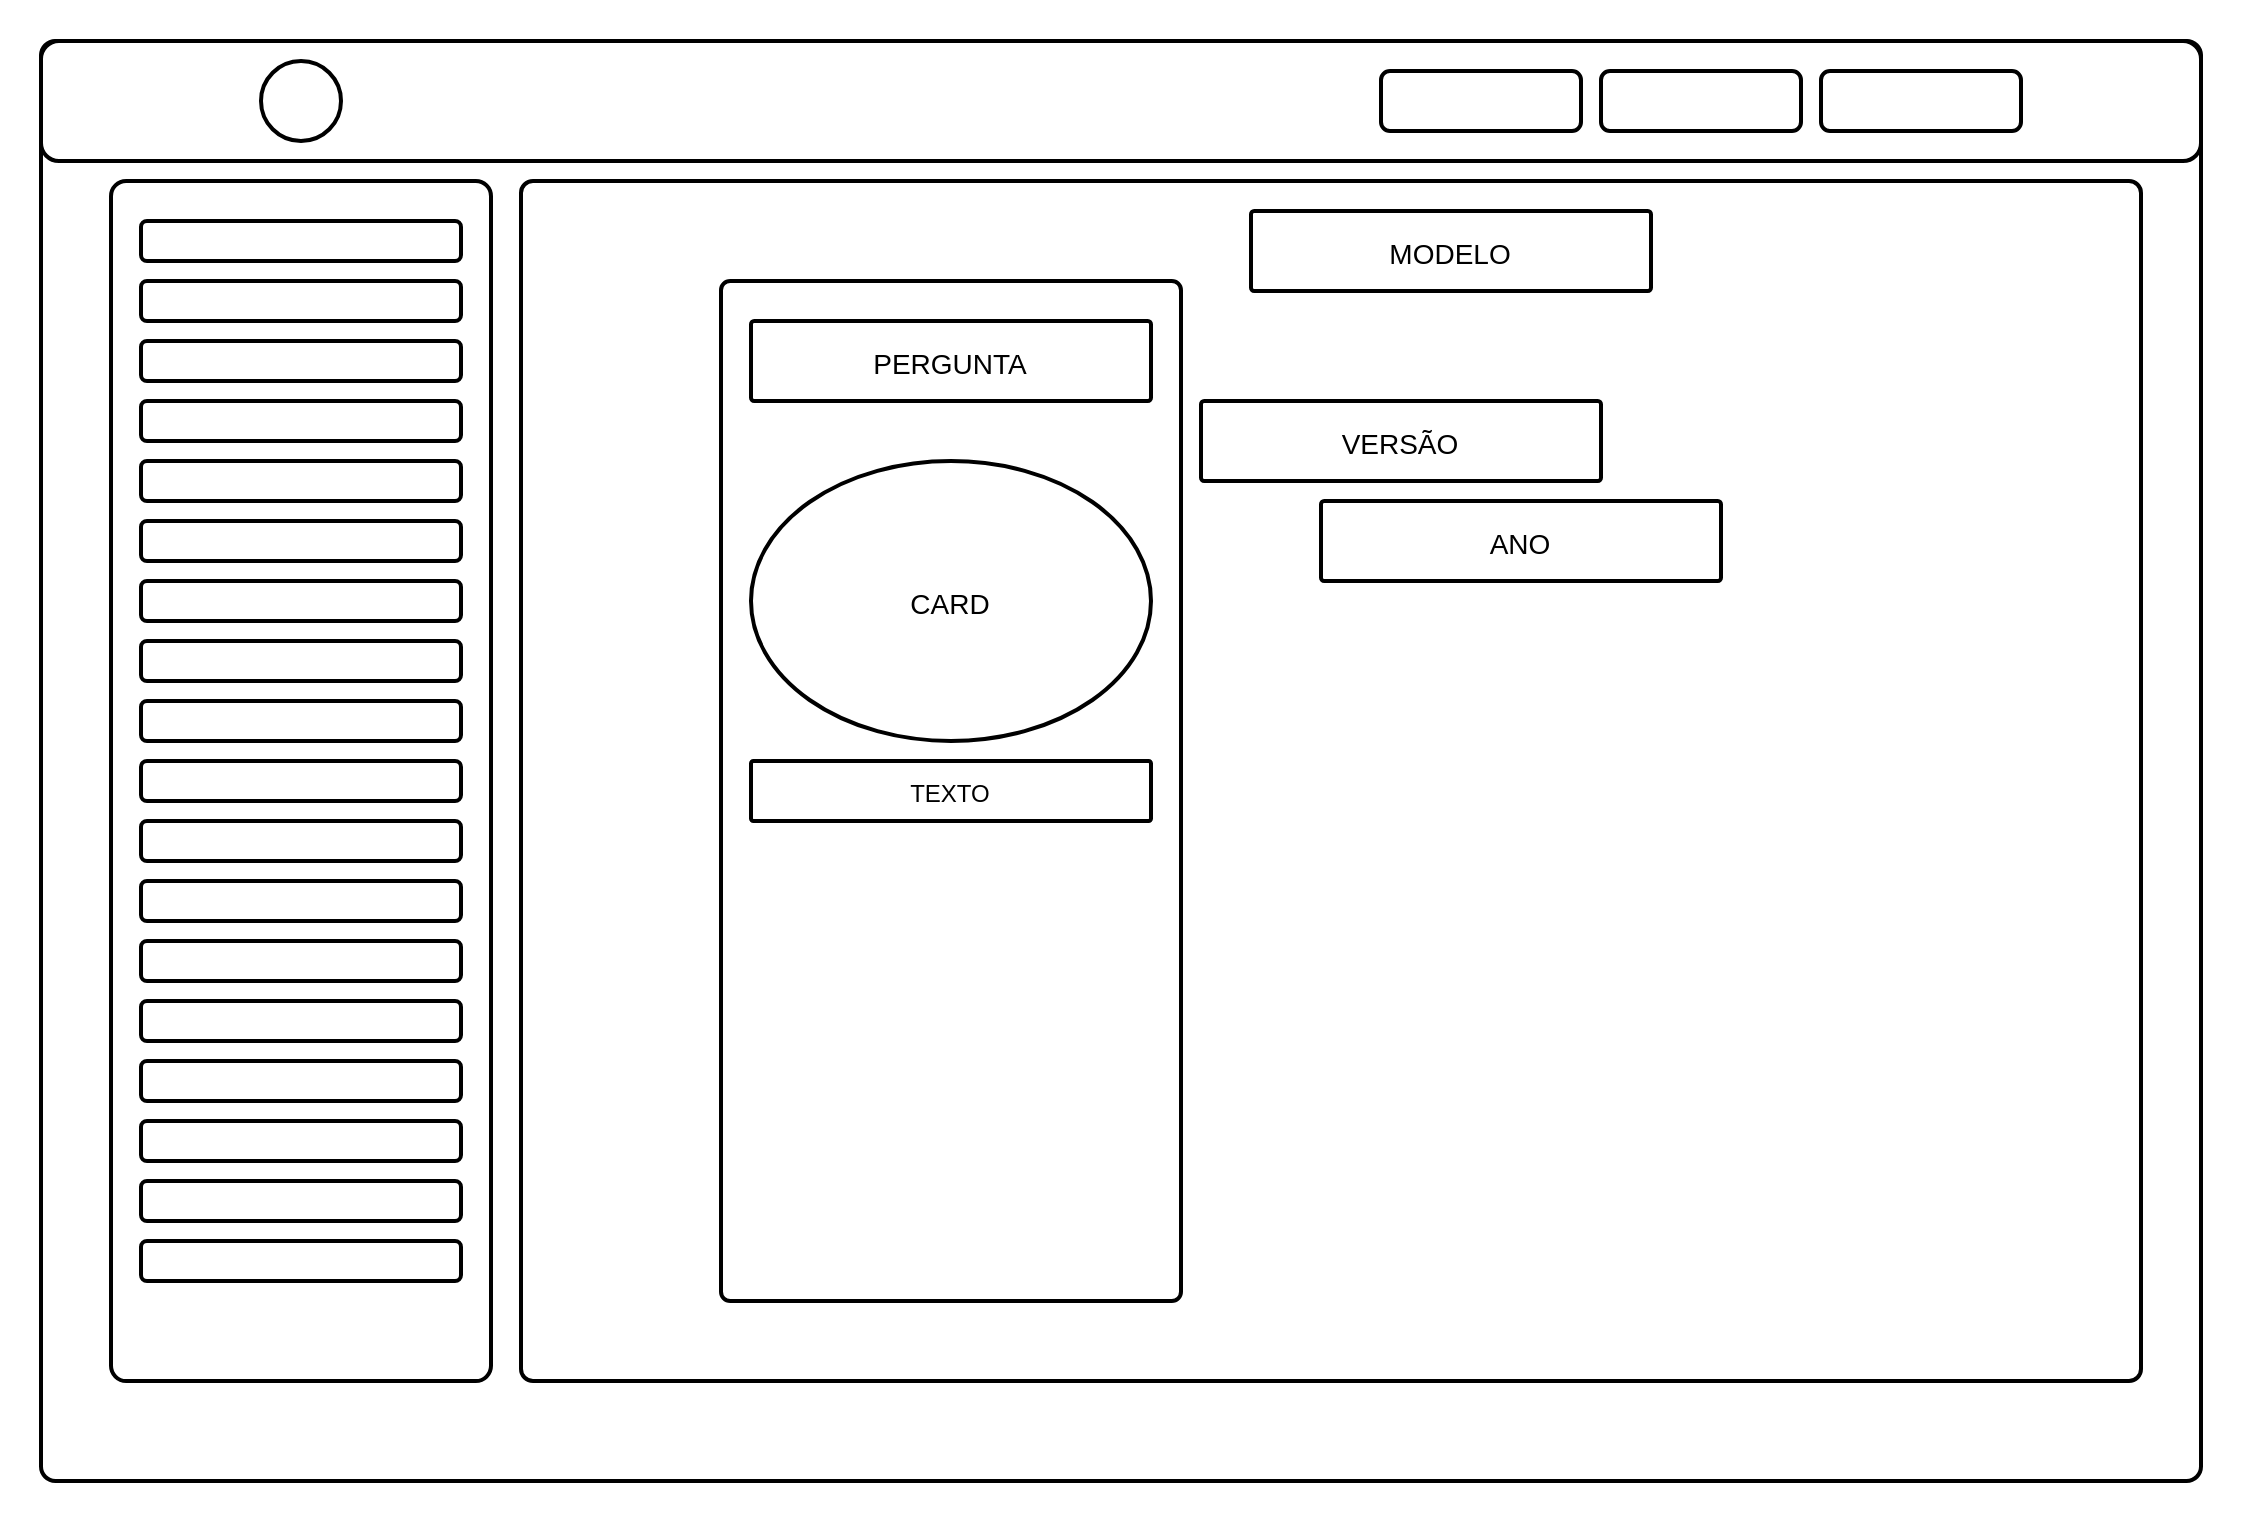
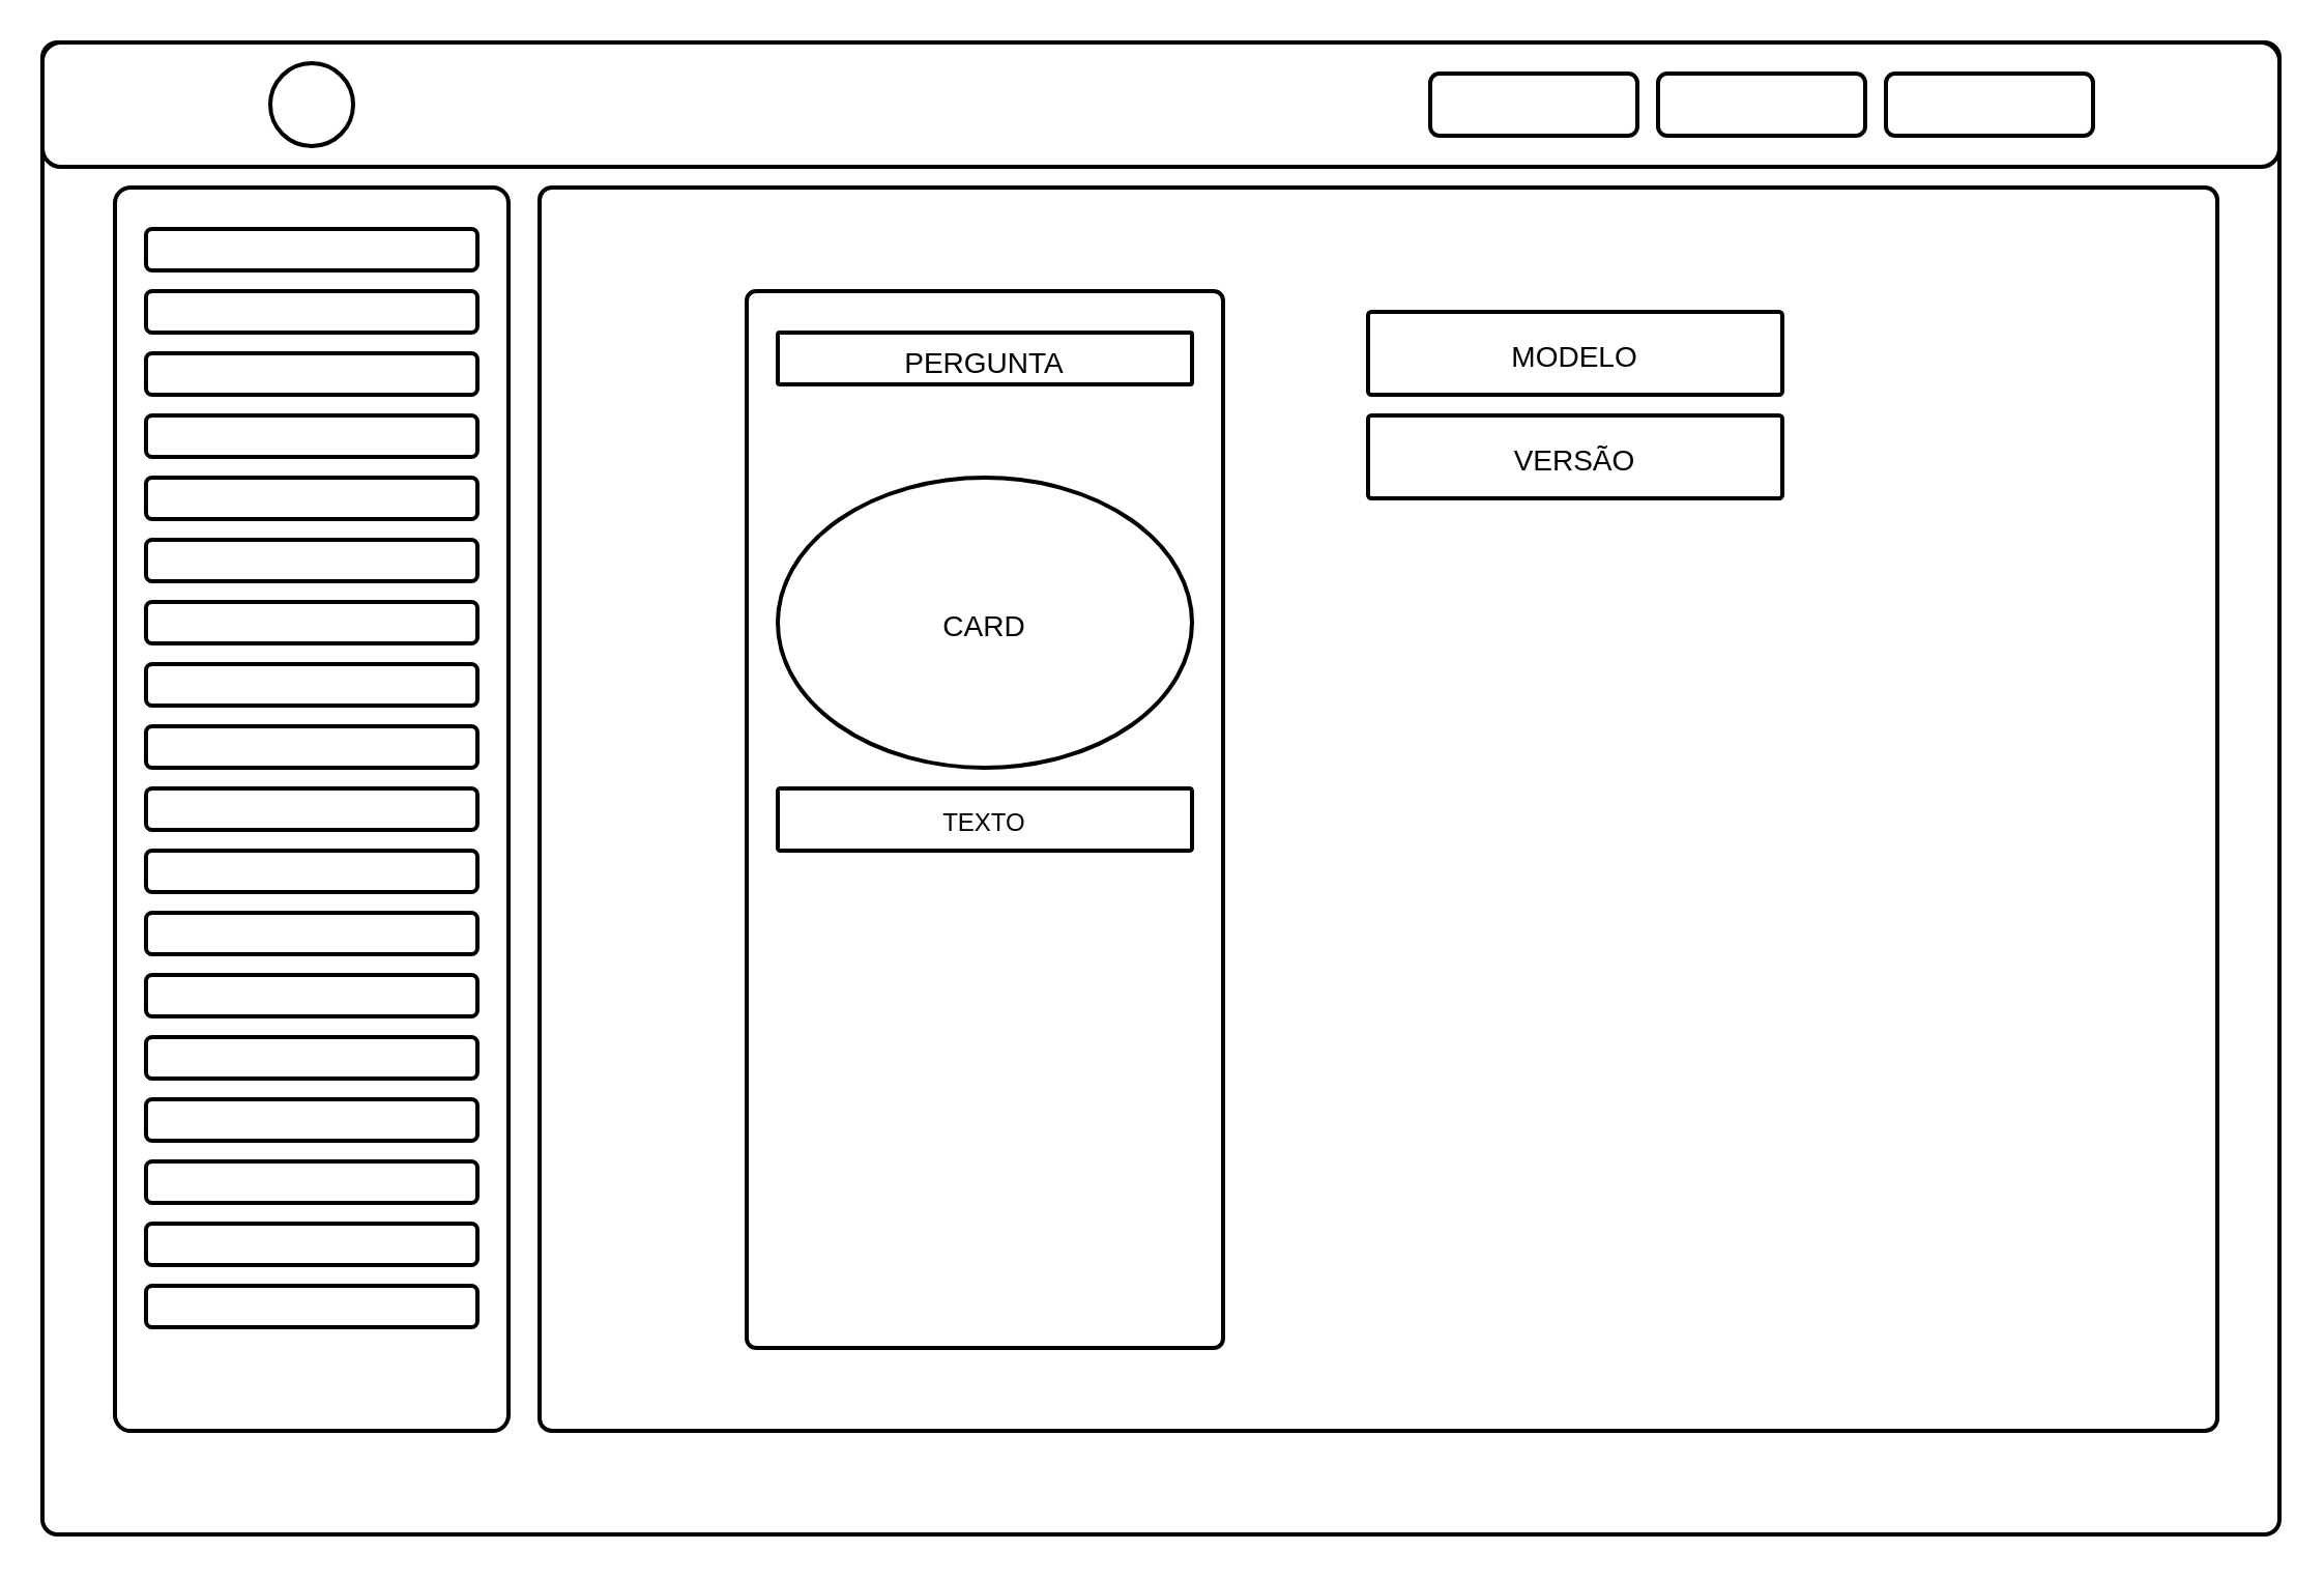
- <mxCell id="32" value="&lt;p style=&quot;line-height: 70%;&quot;&gt;&lt;font style=&quot;font-size: 14px;&quot;&gt;MODELO&lt;/font&gt;&lt;/p&gt;" style="rounded=1;whiteSpace=wrap;html=1;glass=0;comic=0;sketch=0;fillStyle=auto;strokeColor=default;strokeWidth=2;fontFamily=Helvetica;fontSize=24;fontColor=default;fillColor=default;gradientColor=none;arcSize=4;align=center;" vertex="1" parent="1"><mxGeometry x="625" y="105" width="200" height="40" as="geometry" /></mxCell>
+ <mxCell id="32" value="&lt;p style=&quot;line-height: 70%;&quot;&gt;&lt;font style=&quot;font-size: 14px;&quot;&gt;MODELO&lt;/font&gt;&lt;/p&gt;" style="rounded=1;whiteSpace=wrap;html=1;glass=0;comic=0;sketch=0;fillStyle=auto;strokeColor=default;strokeWidth=2;fontFamily=Helvetica;fontSize=24;fontColor=default;fillColor=default;gradientColor=none;arcSize=4;align=center;" vertex="1" parent="1"><mxGeometry x="660" y="150" width="200" height="40" as="geometry" /></mxCell>
- <mxCell id="29" value="&lt;p style=&quot;line-height: 70%;&quot;&gt;&lt;font style=&quot;font-size: 14px;&quot;&gt;PERGUNTA&lt;/font&gt;&lt;/p&gt;" style="rounded=1;whiteSpace=wrap;html=1;glass=0;comic=0;sketch=0;fillStyle=auto;strokeColor=default;strokeWidth=2;fontFamily=Helvetica;fontSize=24;fontColor=default;fillColor=default;gradientColor=none;arcSize=4;align=center;" vertex="1" parent="1"><mxGeometry x="375" y="160" width="200" height="40" as="geometry" /></mxCell>
+ <mxCell id="29" value="&lt;p style=&quot;line-height: 70%;&quot;&gt;&lt;font style=&quot;font-size: 14px;&quot;&gt;PERGUNTA&lt;/font&gt;&lt;/p&gt;" style="rounded=1;whiteSpace=wrap;html=1;glass=0;comic=0;sketch=0;fillStyle=auto;strokeColor=default;strokeWidth=2;fontFamily=Helvetica;fontSize=24;fontColor=default;fillColor=default;gradientColor=none;arcSize=4;align=center;" vertex="1" parent="1"><mxGeometry x="375" y="160" width="200" height="25" as="geometry" /></mxCell>
- <mxCell id="33" value="&lt;p style=&quot;line-height: 70%;&quot;&gt;&lt;font style=&quot;font-size: 14px;&quot;&gt;VERSÃO&lt;/font&gt;&lt;/p&gt;" style="rounded=1;whiteSpace=wrap;html=1;glass=0;comic=0;sketch=0;fillStyle=auto;strokeColor=default;strokeWidth=2;fontFamily=Helvetica;fontSize=24;fontColor=default;fillColor=default;gradientColor=none;arcSize=4;align=center;" vertex="1" parent="1"><mxGeometry x="600" y="200" width="200" height="40" as="geometry" /></mxCell>
+ <mxCell id="33" value="&lt;p style=&quot;line-height: 70%;&quot;&gt;&lt;font style=&quot;font-size: 14px;&quot;&gt;VERSÃO&lt;/font&gt;&lt;/p&gt;" style="rounded=1;whiteSpace=wrap;html=1;glass=0;comic=0;sketch=0;fillStyle=auto;strokeColor=default;strokeWidth=2;fontFamily=Helvetica;fontSize=24;fontColor=default;fillColor=default;gradientColor=none;arcSize=4;align=center;" vertex="1" parent="1"><mxGeometry x="660" y="200" width="200" height="40" as="geometry" /></mxCell>
- <mxCell id="34" value="&lt;p style=&quot;line-height: 70%;&quot;&gt;&lt;font style=&quot;font-size: 14px;&quot;&gt;ANO&lt;/font&gt;&lt;/p&gt;" style="rounded=1;whiteSpace=wrap;html=1;glass=0;comic=0;sketch=0;fillStyle=auto;strokeColor=default;strokeWidth=2;fontFamily=Helvetica;fontSize=24;fontColor=default;fillColor=default;gradientColor=none;arcSize=4;align=center;" vertex="1" parent="1"><mxGeometry x="660" y="250" width="200" height="40" as="geometry" /></mxCell>
